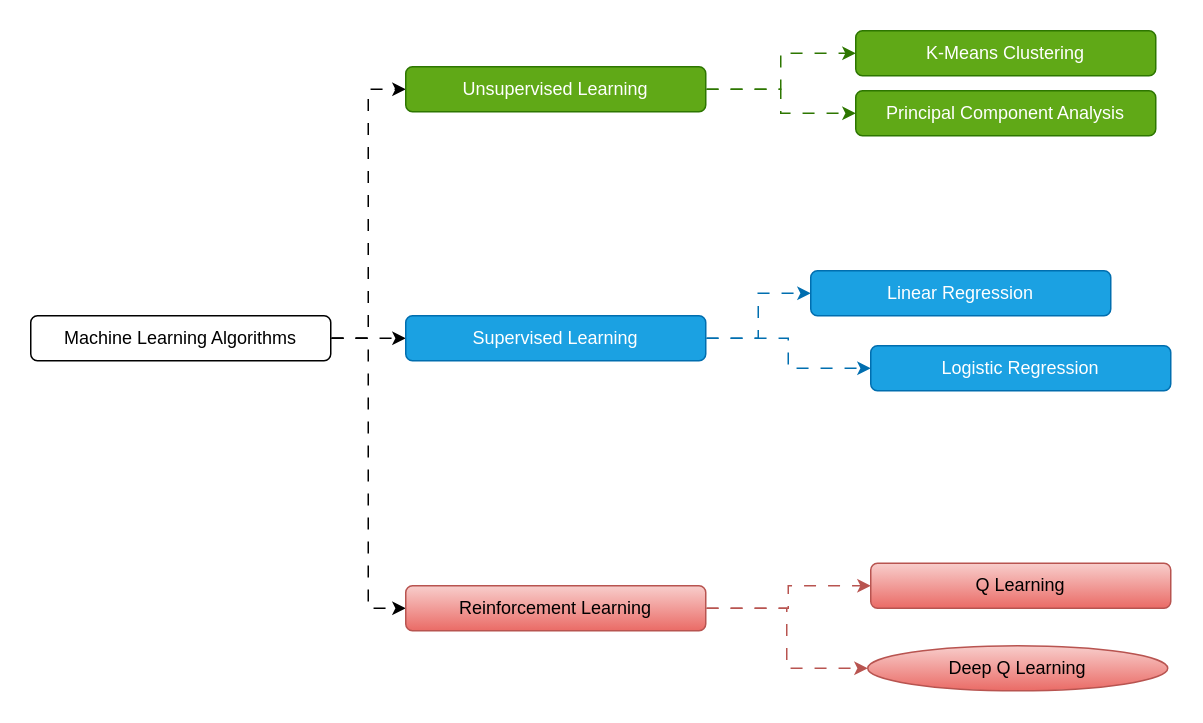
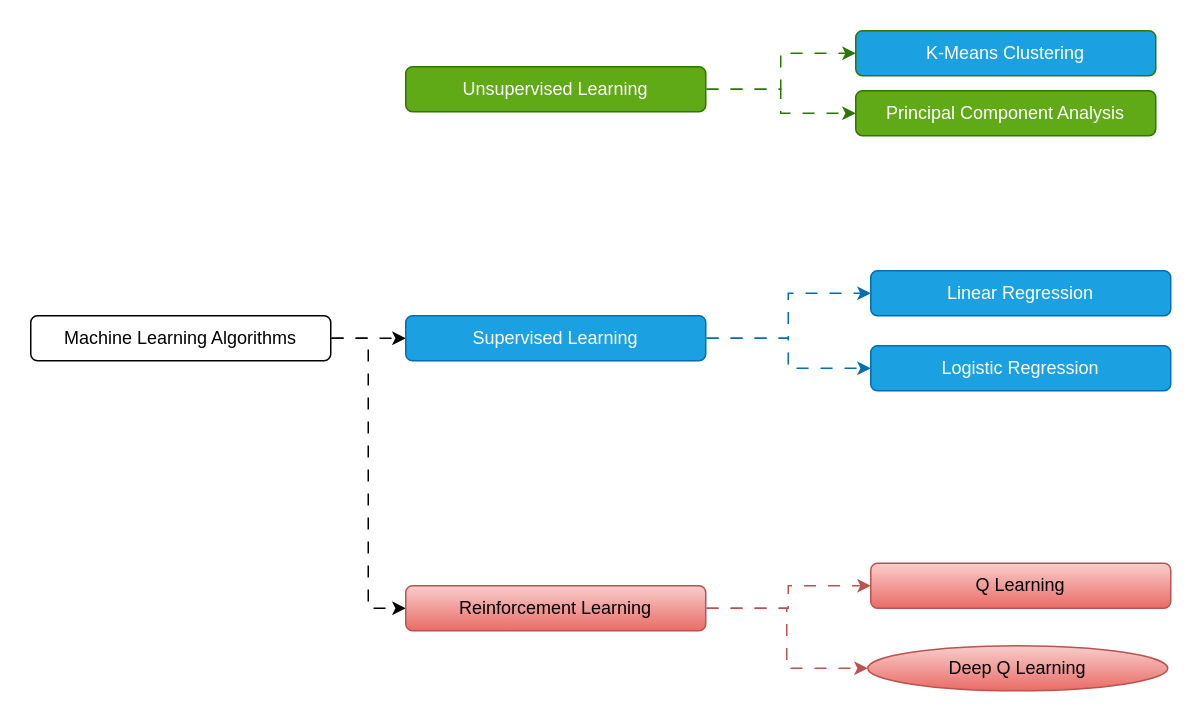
- <mxCell id="14" value="K-Means Clustering" style="rounded=1;whiteSpace=wrap;html=1;fillColor=#60a917;fontColor=#ffffff;strokeColor=#2D7600;" vertex="1" parent="1"><mxGeometry x="570" y="20" width="200" height="30" as="geometry" /></mxCell>
+ <mxCell id="14" value="K-Means Clustering" style="rounded=1;whiteSpace=wrap;html=1;fillColor=#1ba1e2;fontColor=#ffffff;strokeColor=#2D7600;" vertex="1" parent="1"><mxGeometry x="570" y="20" width="200" height="30" as="geometry" /></mxCell>
- <mxCell id="12" value="Linear Regression" style="rounded=1;whiteSpace=wrap;html=1;fillColor=#1ba1e2;fontColor=#ffffff;strokeColor=#006EAF;" vertex="1" parent="1"><mxGeometry x="540" y="180" width="200" height="30" as="geometry" /></mxCell>
+ <mxCell id="12" value="Linear Regression" style="rounded=1;whiteSpace=wrap;html=1;fillColor=#1ba1e2;fontColor=#ffffff;strokeColor=#006EAF;" vertex="1" parent="1"><mxGeometry x="580" y="180" width="200" height="30" as="geometry" /></mxCell>
- <mxCell id="2" style="edgeStyle=orthogonalEdgeStyle;rounded=0;orthogonalLoop=1;jettySize=auto;html=1;exitX=1;exitY=0.5;exitDx=0;exitDy=0;entryX=0;entryY=0.5;entryDx=0;entryDy=0;flowAnimation=1;" edge="1" parent="1" source="5" target="11"><mxGeometry relative="1" as="geometry" /></mxCell>
